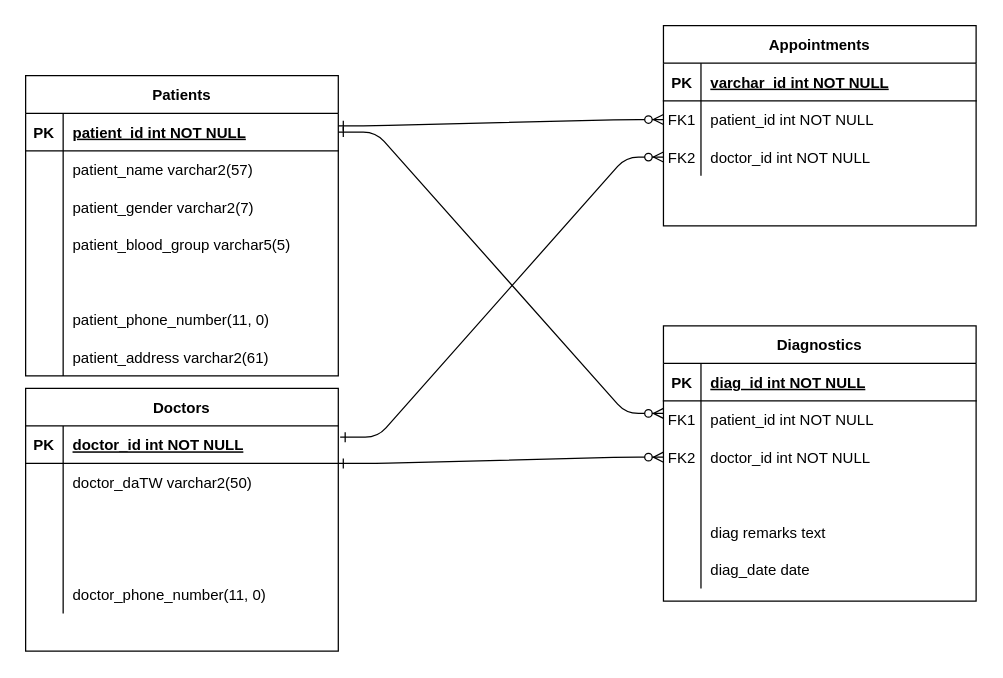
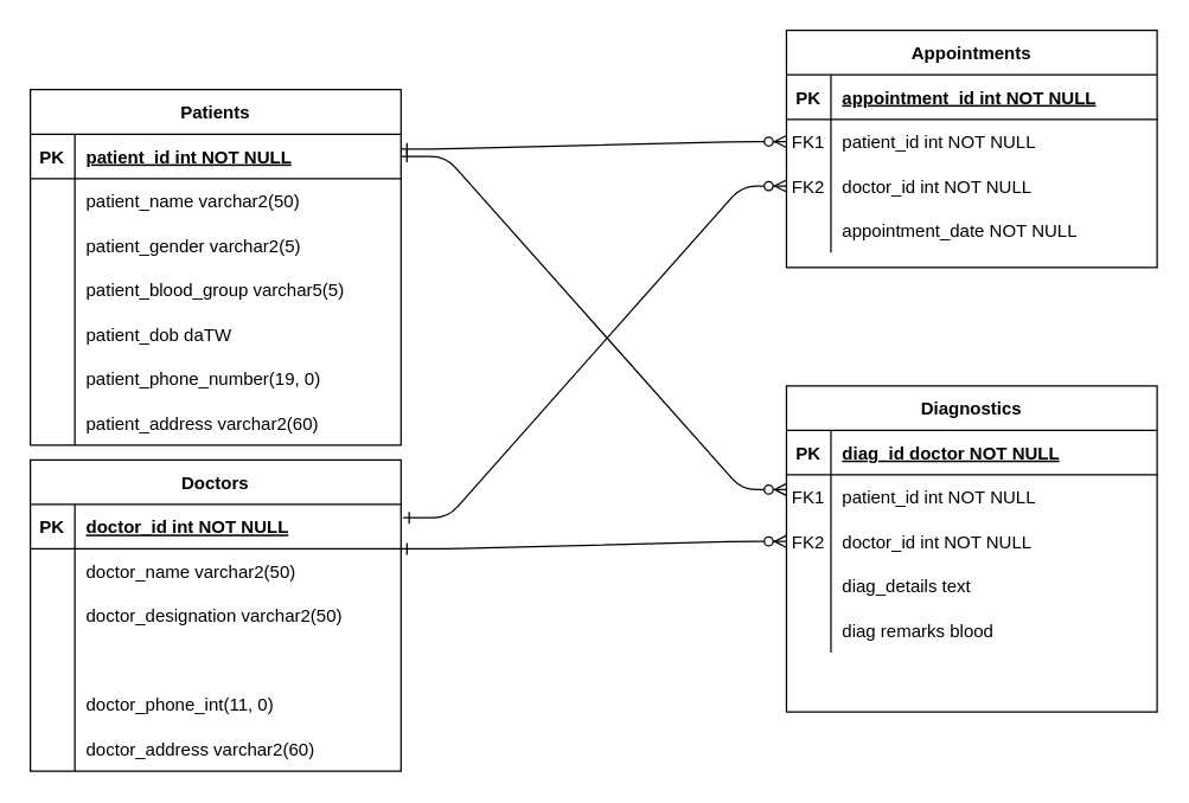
- <mxCell id="5" value="varchar_id int NOT NULL " style="shape=partialRectangle;overflow=hidden;connectable=0;fillColor=none;top=0;left=0;bottom=0;right=0;align=left;spacingLeft=6;fontStyle=5;" parent="3" vertex="1"><mxGeometry x="30" width="220" height="30" as="geometry"><mxRectangle width="220" height="30" as="alternateBounds" /></mxGeometry></mxCell>
+ <mxCell id="5" value="appointment_id int NOT NULL " style="shape=partialRectangle;overflow=hidden;connectable=0;fillColor=none;top=0;left=0;bottom=0;right=0;align=left;spacingLeft=6;fontStyle=5;" parent="3" vertex="1"><mxGeometry x="30" width="220" height="30" as="geometry"><mxRectangle width="220" height="30" as="alternateBounds" /></mxGeometry></mxCell>
- <mxCell id="40" value="patient_name varchar2(57)" style="shape=partialRectangle;overflow=hidden;connectable=0;fillColor=none;top=0;left=0;bottom=0;right=0;align=left;spacingLeft=6;" parent="38" vertex="1"><mxGeometry x="30.0" width="220.0" height="30" as="geometry"><mxRectangle width="220.0" height="30" as="alternateBounds" /></mxGeometry></mxCell>
+ <mxCell id="40" value="patient_name varchar2(50)" style="shape=partialRectangle;overflow=hidden;connectable=0;fillColor=none;top=0;left=0;bottom=0;right=0;align=left;spacingLeft=6;" parent="38" vertex="1"><mxGeometry x="30.0" width="220.0" height="30" as="geometry"><mxRectangle width="220.0" height="30" as="alternateBounds" /></mxGeometry></mxCell>
+ <mxCell id="14" value="appointment_date NOT NULL" style="shape=partialRectangle;overflow=hidden;connectable=0;fillColor=none;top=0;left=0;bottom=0;right=0;align=left;spacingLeft=6;" parent="12" vertex="1"><mxGeometry x="30" width="220" height="30" as="geometry"><mxRectangle width="220" height="30" as="alternateBounds" /></mxGeometry></mxCell>
- <mxCell id="43" value="patient_gender varchar2(7)" style="shape=partialRectangle;overflow=hidden;connectable=0;fillColor=none;top=0;left=0;bottom=0;right=0;align=left;spacingLeft=6;" parent="41" vertex="1"><mxGeometry x="30.0" width="220.0" height="30" as="geometry"><mxRectangle width="220.0" height="30" as="alternateBounds" /></mxGeometry></mxCell>
+ <mxCell id="43" value="patient_gender varchar2(5)" style="shape=partialRectangle;overflow=hidden;connectable=0;fillColor=none;top=0;left=0;bottom=0;right=0;align=left;spacingLeft=6;" parent="41" vertex="1"><mxGeometry x="30.0" width="220.0" height="30" as="geometry"><mxRectangle width="220.0" height="30" as="alternateBounds" /></mxGeometry></mxCell>
+ <mxCell id="49" value="patient_dob daTW" style="shape=partialRectangle;overflow=hidden;connectable=0;fillColor=none;top=0;left=0;bottom=0;right=0;align=left;spacingLeft=6;" parent="47" vertex="1"><mxGeometry x="30.0" width="220.0" height="30" as="geometry"><mxRectangle width="220.0" height="30" as="alternateBounds" /></mxGeometry></mxCell>
- <mxCell id="52" value="patient_phone_number(11, 0)" style="shape=partialRectangle;overflow=hidden;connectable=0;fillColor=none;top=0;left=0;bottom=0;right=0;align=left;spacingLeft=6;" parent="50" vertex="1"><mxGeometry x="30.0" width="220.0" height="30" as="geometry"><mxRectangle width="220.0" height="30" as="alternateBounds" /></mxGeometry></mxCell>
+ <mxCell id="52" value="patient_phone_number(19, 0)" style="shape=partialRectangle;overflow=hidden;connectable=0;fillColor=none;top=0;left=0;bottom=0;right=0;align=left;spacingLeft=6;" parent="50" vertex="1"><mxGeometry x="30.0" width="220.0" height="30" as="geometry"><mxRectangle width="220.0" height="30" as="alternateBounds" /></mxGeometry></mxCell>
- <mxCell id="55" value="patient_address varchar2(61)" style="shape=partialRectangle;overflow=hidden;connectable=0;fillColor=none;top=0;left=0;bottom=0;right=0;align=left;spacingLeft=6;" parent="53" vertex="1"><mxGeometry x="30.0" width="220.0" height="30" as="geometry"><mxRectangle width="220.0" height="30" as="alternateBounds" /></mxGeometry></mxCell>
+ <mxCell id="55" value="patient_address varchar2(60)" style="shape=partialRectangle;overflow=hidden;connectable=0;fillColor=none;top=0;left=0;bottom=0;right=0;align=left;spacingLeft=6;" parent="53" vertex="1"><mxGeometry x="30.0" width="220.0" height="30" as="geometry"><mxRectangle width="220.0" height="30" as="alternateBounds" /></mxGeometry></mxCell>
- <mxCell id="18" value="diag_id int NOT NULL " style="shape=partialRectangle;overflow=hidden;connectable=0;fillColor=none;top=0;left=0;bottom=0;right=0;align=left;spacingLeft=6;fontStyle=5;" parent="16" vertex="1"><mxGeometry x="30" width="220" height="30" as="geometry"><mxRectangle width="220" height="30" as="alternateBounds" /></mxGeometry></mxCell>
+ <mxCell id="18" value="diag_id doctor NOT NULL " style="shape=partialRectangle;overflow=hidden;connectable=0;fillColor=none;top=0;left=0;bottom=0;right=0;align=left;spacingLeft=6;fontStyle=5;" parent="16" vertex="1"><mxGeometry x="30" width="220" height="30" as="geometry"><mxRectangle width="220" height="30" as="alternateBounds" /></mxGeometry></mxCell>
- <mxCell id="63" value="doctor_daTW varchar2(50)" style="shape=partialRectangle;overflow=hidden;connectable=0;fillColor=none;top=0;left=0;bottom=0;right=0;align=left;spacingLeft=6;" parent="61" vertex="1"><mxGeometry x="30.0" width="220.0" height="30" as="geometry"><mxRectangle width="220.0" height="30" as="alternateBounds" /></mxGeometry></mxCell>
+ <mxCell id="63" value="doctor_name varchar2(50)" style="shape=partialRectangle;overflow=hidden;connectable=0;fillColor=none;top=0;left=0;bottom=0;right=0;align=left;spacingLeft=6;" parent="61" vertex="1"><mxGeometry x="30.0" width="220.0" height="30" as="geometry"><mxRectangle width="220.0" height="30" as="alternateBounds" /></mxGeometry></mxCell>
+ <mxCell id="27" value="diag_details text" style="shape=partialRectangle;overflow=hidden;connectable=0;fillColor=none;top=0;left=0;bottom=0;right=0;align=left;spacingLeft=6;" parent="25" vertex="1"><mxGeometry x="30" width="220" height="30" as="geometry"><mxRectangle width="220" height="30" as="alternateBounds" /></mxGeometry></mxCell>
+ <mxCell id="66" value="doctor_designation varchar2(50)" style="shape=partialRectangle;overflow=hidden;connectable=0;fillColor=none;top=0;left=0;bottom=0;right=0;align=left;spacingLeft=6;" parent="64" vertex="1"><mxGeometry x="30.0" width="220.0" height="30" as="geometry"><mxRectangle width="220.0" height="30" as="alternateBounds" /></mxGeometry></mxCell>
- <mxCell id="30" value="diag remarks text" style="shape=partialRectangle;overflow=hidden;connectable=0;fillColor=none;top=0;left=0;bottom=0;right=0;align=left;spacingLeft=6;" parent="28" vertex="1"><mxGeometry x="30" width="220" height="30" as="geometry"><mxRectangle width="220" height="30" as="alternateBounds" /></mxGeometry></mxCell>
+ <mxCell id="30" value="diag remarks blood" style="shape=partialRectangle;overflow=hidden;connectable=0;fillColor=none;top=0;left=0;bottom=0;right=0;align=left;spacingLeft=6;" parent="28" vertex="1"><mxGeometry x="30" width="220" height="30" as="geometry"><mxRectangle width="220" height="30" as="alternateBounds" /></mxGeometry></mxCell>
- <mxCell id="33" value="diag_date date" style="shape=partialRectangle;overflow=hidden;connectable=0;fillColor=none;top=0;left=0;bottom=0;right=0;align=left;spacingLeft=6;" parent="31" vertex="1"><mxGeometry x="30" width="220" height="30" as="geometry"><mxRectangle width="220" height="30" as="alternateBounds" /></mxGeometry></mxCell>
- <mxCell id="71" value="doctor_phone_number(11, 0)" style="shape=partialRectangle;overflow=hidden;connectable=0;fillColor=none;top=0;left=0;bottom=0;right=0;align=left;spacingLeft=6;" parent="69" vertex="1"><mxGeometry x="30.0" width="220.0" height="30" as="geometry"><mxRectangle width="220.0" height="30" as="alternateBounds" /></mxGeometry></mxCell>
+ <mxCell id="71" value="doctor_phone_int(11, 0)" style="shape=partialRectangle;overflow=hidden;connectable=0;fillColor=none;top=0;left=0;bottom=0;right=0;align=left;spacingLeft=6;" parent="69" vertex="1"><mxGeometry x="30.0" width="220.0" height="30" as="geometry"><mxRectangle width="220.0" height="30" as="alternateBounds" /></mxGeometry></mxCell>
+ <mxCell id="74" value="doctor_address varchar2(60)" style="shape=partialRectangle;overflow=hidden;connectable=0;fillColor=none;top=0;left=0;bottom=0;right=0;align=left;spacingLeft=6;" parent="72" vertex="1"><mxGeometry x="30.0" width="220.0" height="30" as="geometry"><mxRectangle width="220.0" height="30" as="alternateBounds" /></mxGeometry></mxCell>
